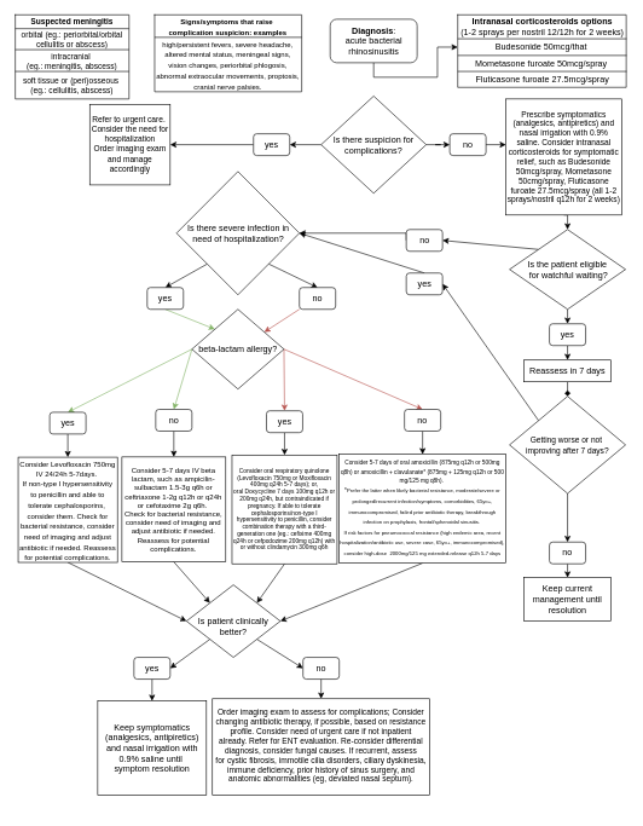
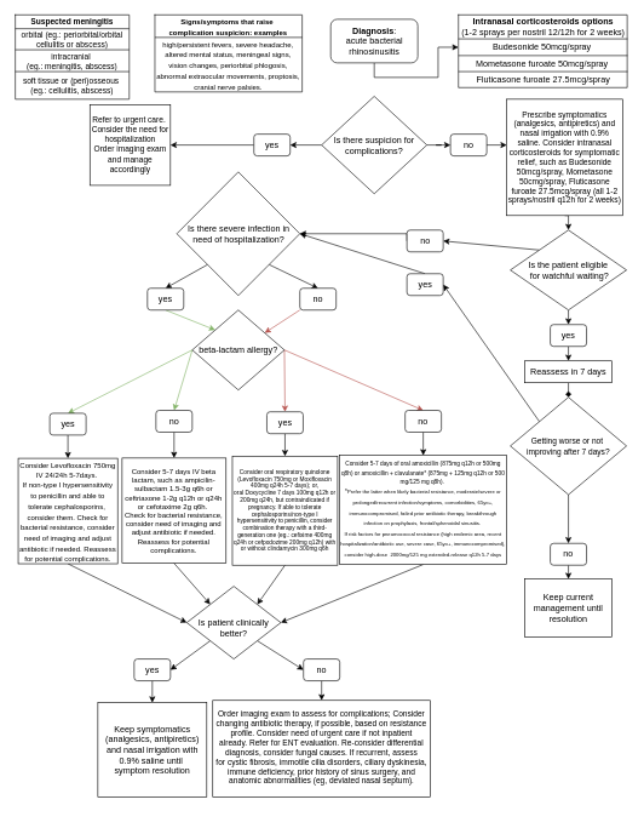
- <mxCell id="80" value="Budesonide 50mcg/that&amp;nbsp;" style="shape=partialRectangle;html=1;whiteSpace=wrap;connectable=0;strokeColor=inherit;overflow=hidden;fillColor=none;top=0;left=0;bottom=0;right=0;pointerEvents=1;" parent="79" vertex="1"><mxGeometry width="233" height="23" as="geometry"><mxRectangle width="233" height="23" as="alternateBounds" /></mxGeometry></mxCell>
+ <mxCell id="80" value="Budesonide 50mcg/spray&amp;nbsp;" style="shape=partialRectangle;html=1;whiteSpace=wrap;connectable=0;strokeColor=inherit;overflow=hidden;fillColor=none;top=0;left=0;bottom=0;right=0;pointerEvents=1;" parent="79" vertex="1"><mxGeometry width="233" height="23" as="geometry"><mxRectangle width="233" height="23" as="alternateBounds" /></mxGeometry></mxCell>
- <mxCell id="26" value="Keep current management until resolution" style="rounded=0;whiteSpace=wrap;html=1;" parent="1" vertex="1"><mxGeometry x="722" y="796" width="120" height="60" as="geometry" /></mxCell>
+ <mxCell id="26" value="Keep current management until resolution" style="rounded=0;whiteSpace=wrap;html=1;" parent="1" vertex="1"><mxGeometry x="722" y="796" width="120" height="80" as="geometry" /></mxCell>
